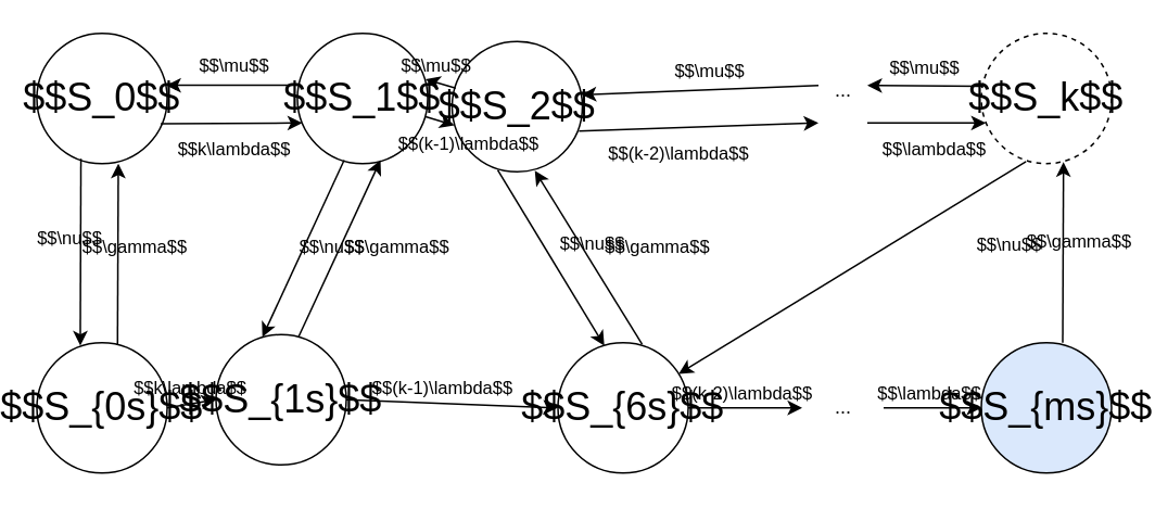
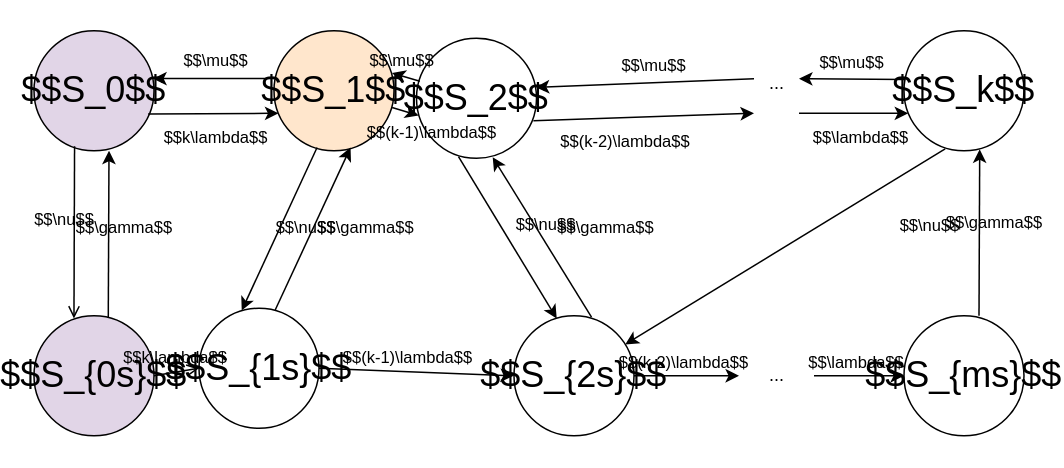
- <mxCell id="2" value="&lt;font style=&quot;font-size: 24px;&quot;&gt;$$S_0$$&lt;/font&gt;" style="ellipse;whiteSpace=wrap;html=1;aspect=fixed;" parent="1" vertex="1"><mxGeometry x="20" y="20" width="80" height="80" as="geometry" /></mxCell>
+ <mxCell id="2" value="&lt;font style=&quot;font-size: 24px;&quot;&gt;$$S_0$$&lt;/font&gt;" style="ellipse;whiteSpace=wrap;html=1;aspect=fixed;fillColor=#e1d5e7;" parent="1" vertex="1"><mxGeometry x="20" y="20" width="80" height="80" as="geometry" /></mxCell>
- <mxCell id="3" value="&lt;font style=&quot;font-size: 24px;&quot;&gt;$$S_1$$&lt;/font&gt;" style="ellipse;whiteSpace=wrap;html=1;aspect=fixed;" parent="1" vertex="1"><mxGeometry x="180" y="20" width="80" height="80" as="geometry" /></mxCell>
+ <mxCell id="3" value="&lt;font style=&quot;font-size: 24px;&quot;&gt;$$S_1$$&lt;/font&gt;" style="ellipse;whiteSpace=wrap;html=1;aspect=fixed;fillColor=#ffe6cc;" parent="1" vertex="1"><mxGeometry x="180" y="20" width="80" height="80" as="geometry" /></mxCell>
- <mxCell id="5" value="&lt;font style=&quot;font-size: 24px;&quot;&gt;$$S_k$$&lt;/font&gt;" style="ellipse;whiteSpace=wrap;html=1;aspect=fixed;dashed=1;" parent="1" vertex="1"><mxGeometry x="600" y="20" width="80" height="80" as="geometry" /></mxCell>
+ <mxCell id="5" value="&lt;font style=&quot;font-size: 24px;&quot;&gt;$$S_k$$&lt;/font&gt;" style="ellipse;whiteSpace=wrap;html=1;aspect=fixed;" parent="1" vertex="1"><mxGeometry x="600" y="20" width="80" height="80" as="geometry" /></mxCell>
- <mxCell id="10" value="" style="endArrow=classic;html=1;rounded=0;exitX=0.338;exitY=0.963;exitDx=0;exitDy=0;exitPerimeter=0;entryX=0.333;entryY=0.022;entryDx=0;entryDy=0;entryPerimeter=0;" parent="1" source="2" target="6" edge="1"><mxGeometry width="50" height="50" relative="1" as="geometry"><mxPoint x="30" y="180" as="sourcePoint" /><mxPoint x="50" y="220" as="targetPoint" /></mxGeometry></mxCell>
+ <mxCell id="10" value="" style="endArrow=open;html=1;rounded=0;exitX=0.338;exitY=0.963;exitDx=0;exitDy=0;exitPerimeter=0;entryX=0.333;entryY=0.022;entryDx=0;entryDy=0;entryPerimeter=0;" parent="1" source="2" target="6" edge="1"><mxGeometry width="50" height="50" relative="1" as="geometry"><mxPoint x="30" y="180" as="sourcePoint" /><mxPoint x="50" y="220" as="targetPoint" /></mxGeometry></mxCell>
- <mxCell id="26" value="" style="endArrow=classic;html=1;rounded=0;exitX=1;exitY=0.5;exitDx=0;exitDy=0;entryX=0;entryY=0.5;entryDx=0;entryDy=0;" parent="1" source="6" target="7" edge="1"><mxGeometry width="50" height="50" relative="1" as="geometry"><mxPoint x="300" y="220" as="sourcePoint" /><mxPoint x="350" y="170" as="targetPoint" /></mxGeometry></mxCell>
+ <mxCell id="26" value="" style="endArrow=open;html=1;rounded=0;exitX=1;exitY=0.5;exitDx=0;exitDy=0;entryX=0;entryY=0.5;entryDx=0;entryDy=0;" parent="1" source="6" target="7" edge="1"><mxGeometry width="50" height="50" relative="1" as="geometry"><mxPoint x="300" y="220" as="sourcePoint" /><mxPoint x="350" y="170" as="targetPoint" /></mxGeometry></mxCell>
- <mxCell id="6" value="&lt;font style=&quot;font-size: 24px;&quot;&gt;$$S_{0s}$$&lt;/font&gt;" style="ellipse;whiteSpace=wrap;html=1;aspect=fixed;" parent="1" vertex="1"><mxGeometry x="20" y="210" width="80" height="80" as="geometry" /></mxCell>
+ <mxCell id="6" value="&lt;font style=&quot;font-size: 24px;&quot;&gt;$$S_{0s}$$&lt;/font&gt;" style="ellipse;whiteSpace=wrap;html=1;aspect=fixed;fillColor=#e1d5e7;" parent="1" vertex="1"><mxGeometry x="20" y="210" width="80" height="80" as="geometry" /></mxCell>
- <mxCell id="8" value="&lt;font style=&quot;font-size: 24px;&quot;&gt;$$S_{6s}$$&lt;/font&gt;" style="ellipse;whiteSpace=wrap;html=1;aspect=fixed;" parent="1" vertex="1"><mxGeometry x="340" y="210" width="80" height="80" as="geometry" /></mxCell>
+ <mxCell id="8" value="&lt;font style=&quot;font-size: 24px;&quot;&gt;$$S_{2s}$$&lt;/font&gt;" style="ellipse;whiteSpace=wrap;html=1;aspect=fixed;" parent="1" vertex="1"><mxGeometry x="340" y="210" width="80" height="80" as="geometry" /></mxCell>
- <mxCell id="9" value="&lt;font style=&quot;font-size: 24px;&quot;&gt;$$S_{ms}$$&lt;/font&gt;" style="ellipse;whiteSpace=wrap;html=1;aspect=fixed;fillColor=#dae8fc;" parent="1" vertex="1"><mxGeometry x="600" y="210" width="80" height="80" as="geometry" /></mxCell>
+ <mxCell id="9" value="&lt;font style=&quot;font-size: 24px;&quot;&gt;$$S_{ms}$$&lt;/font&gt;" style="ellipse;whiteSpace=wrap;html=1;aspect=fixed;" parent="1" vertex="1"><mxGeometry x="600" y="210" width="80" height="80" as="geometry" /></mxCell>
